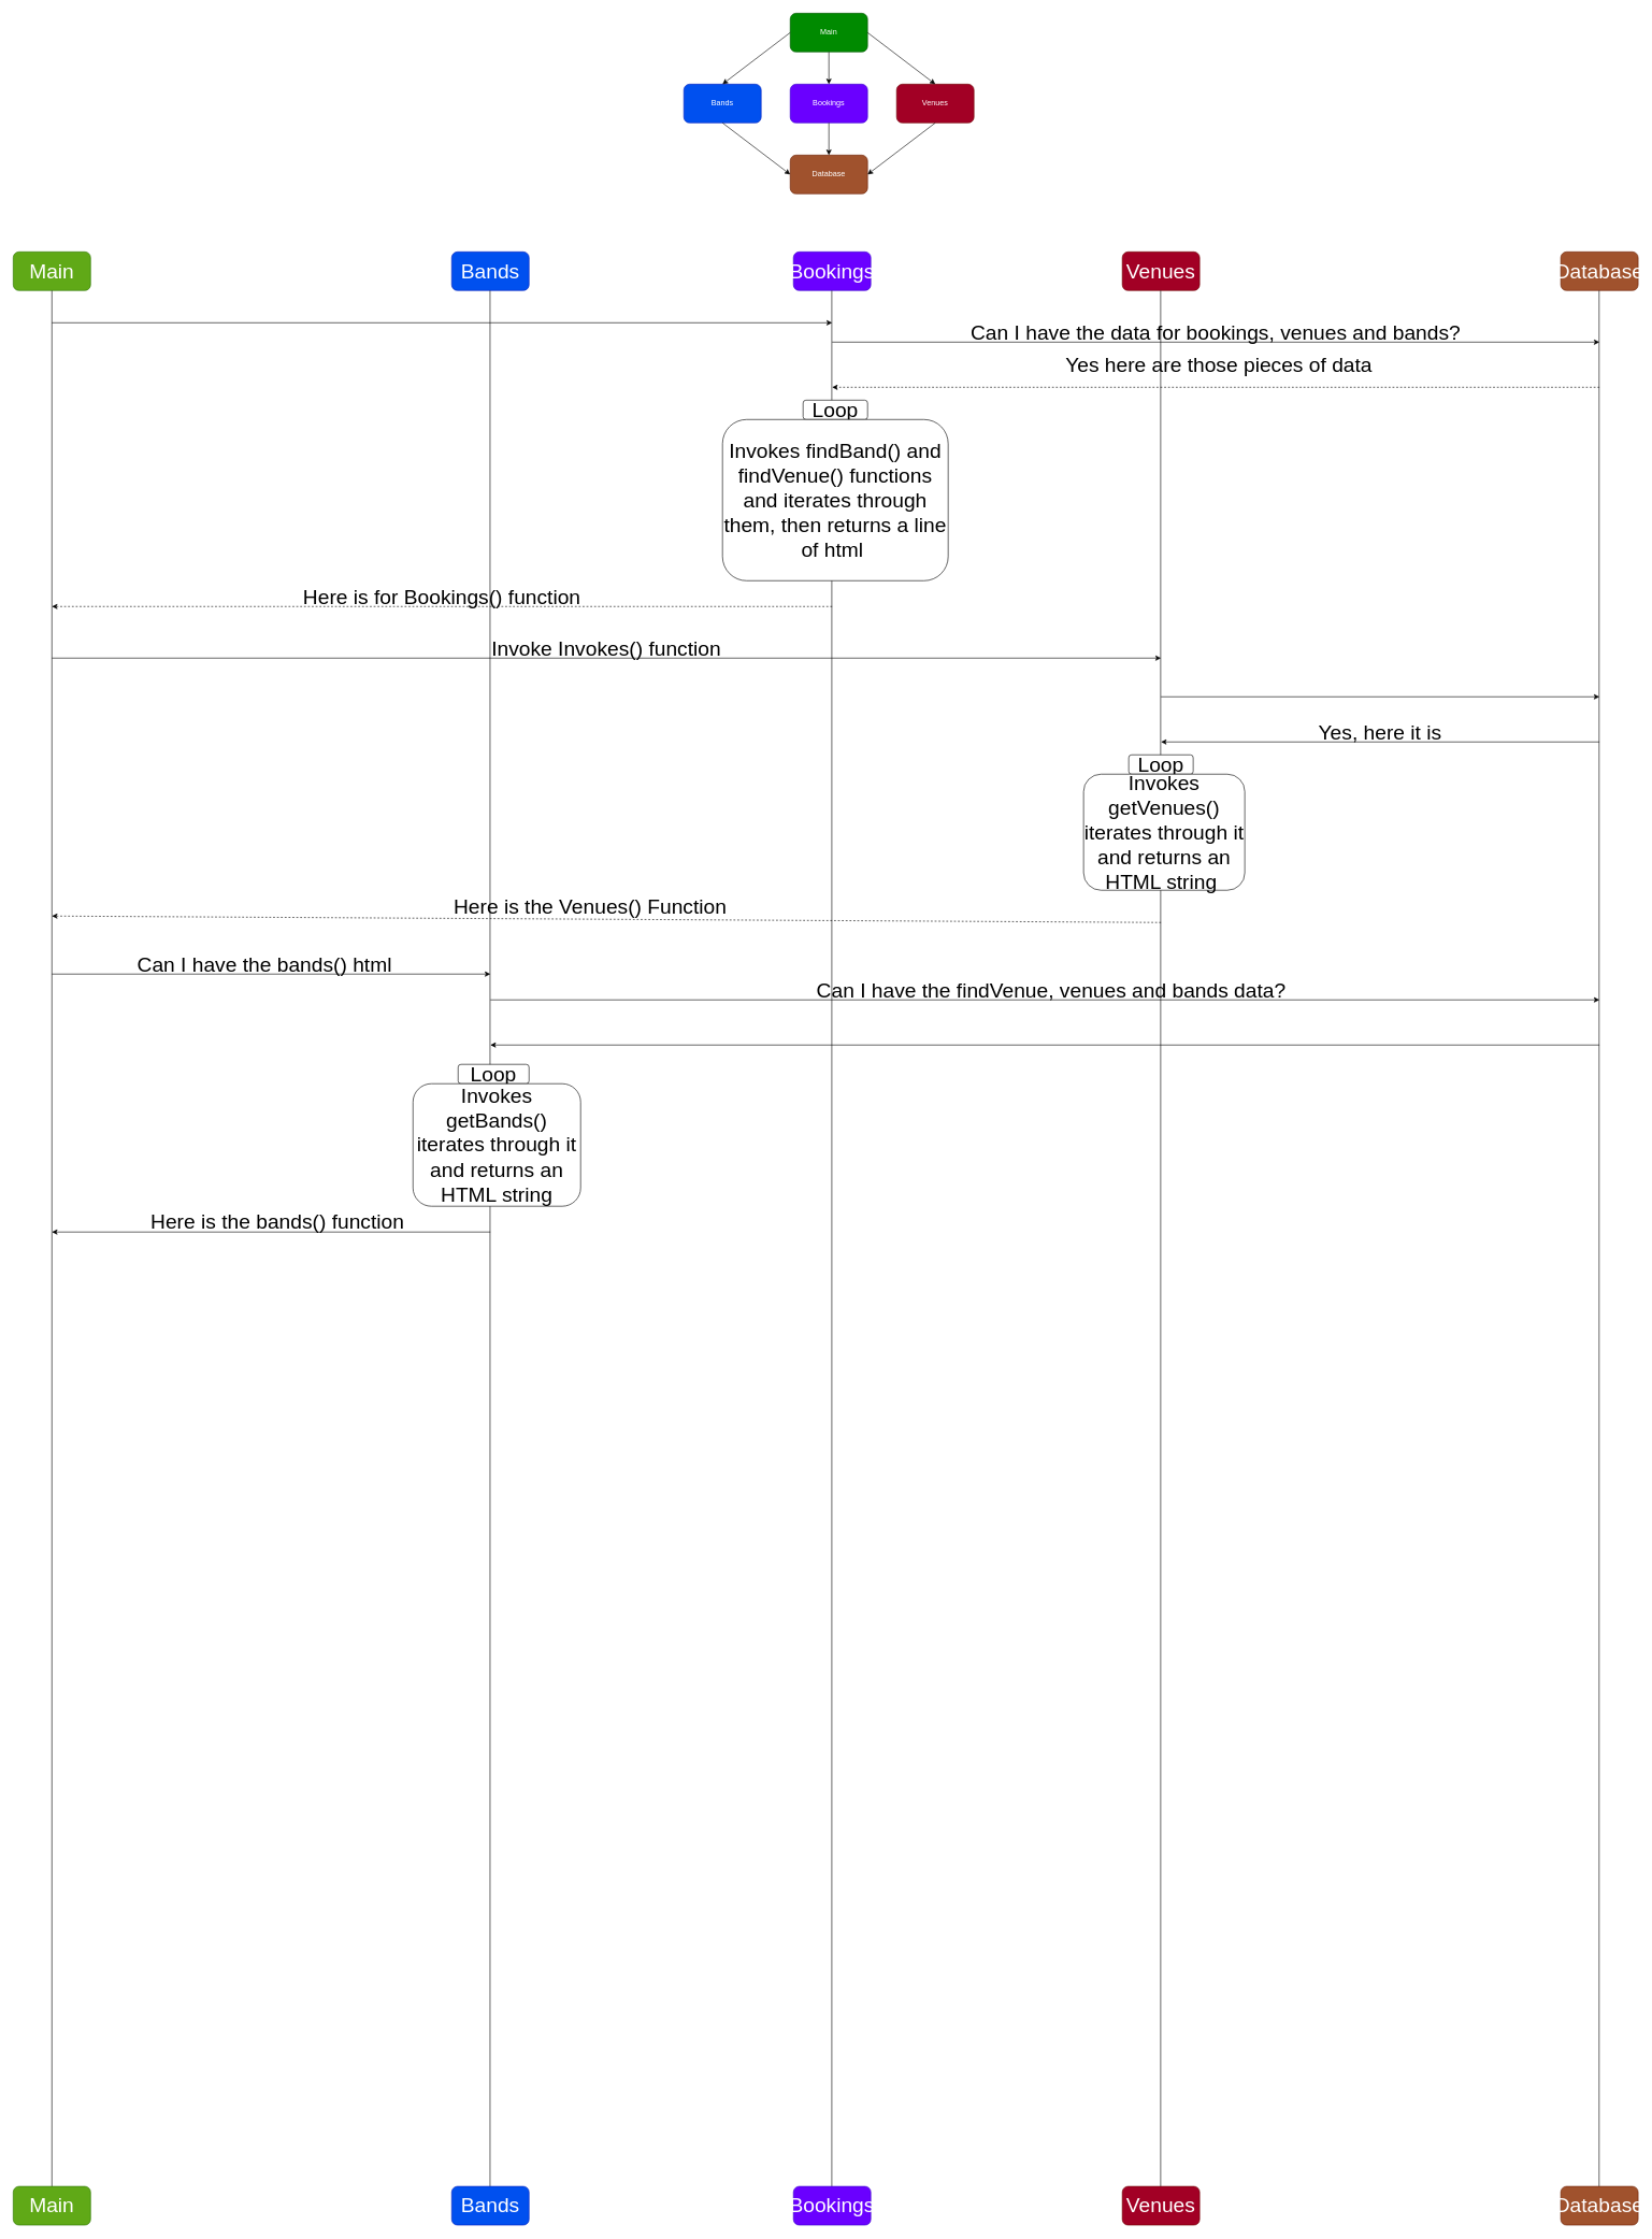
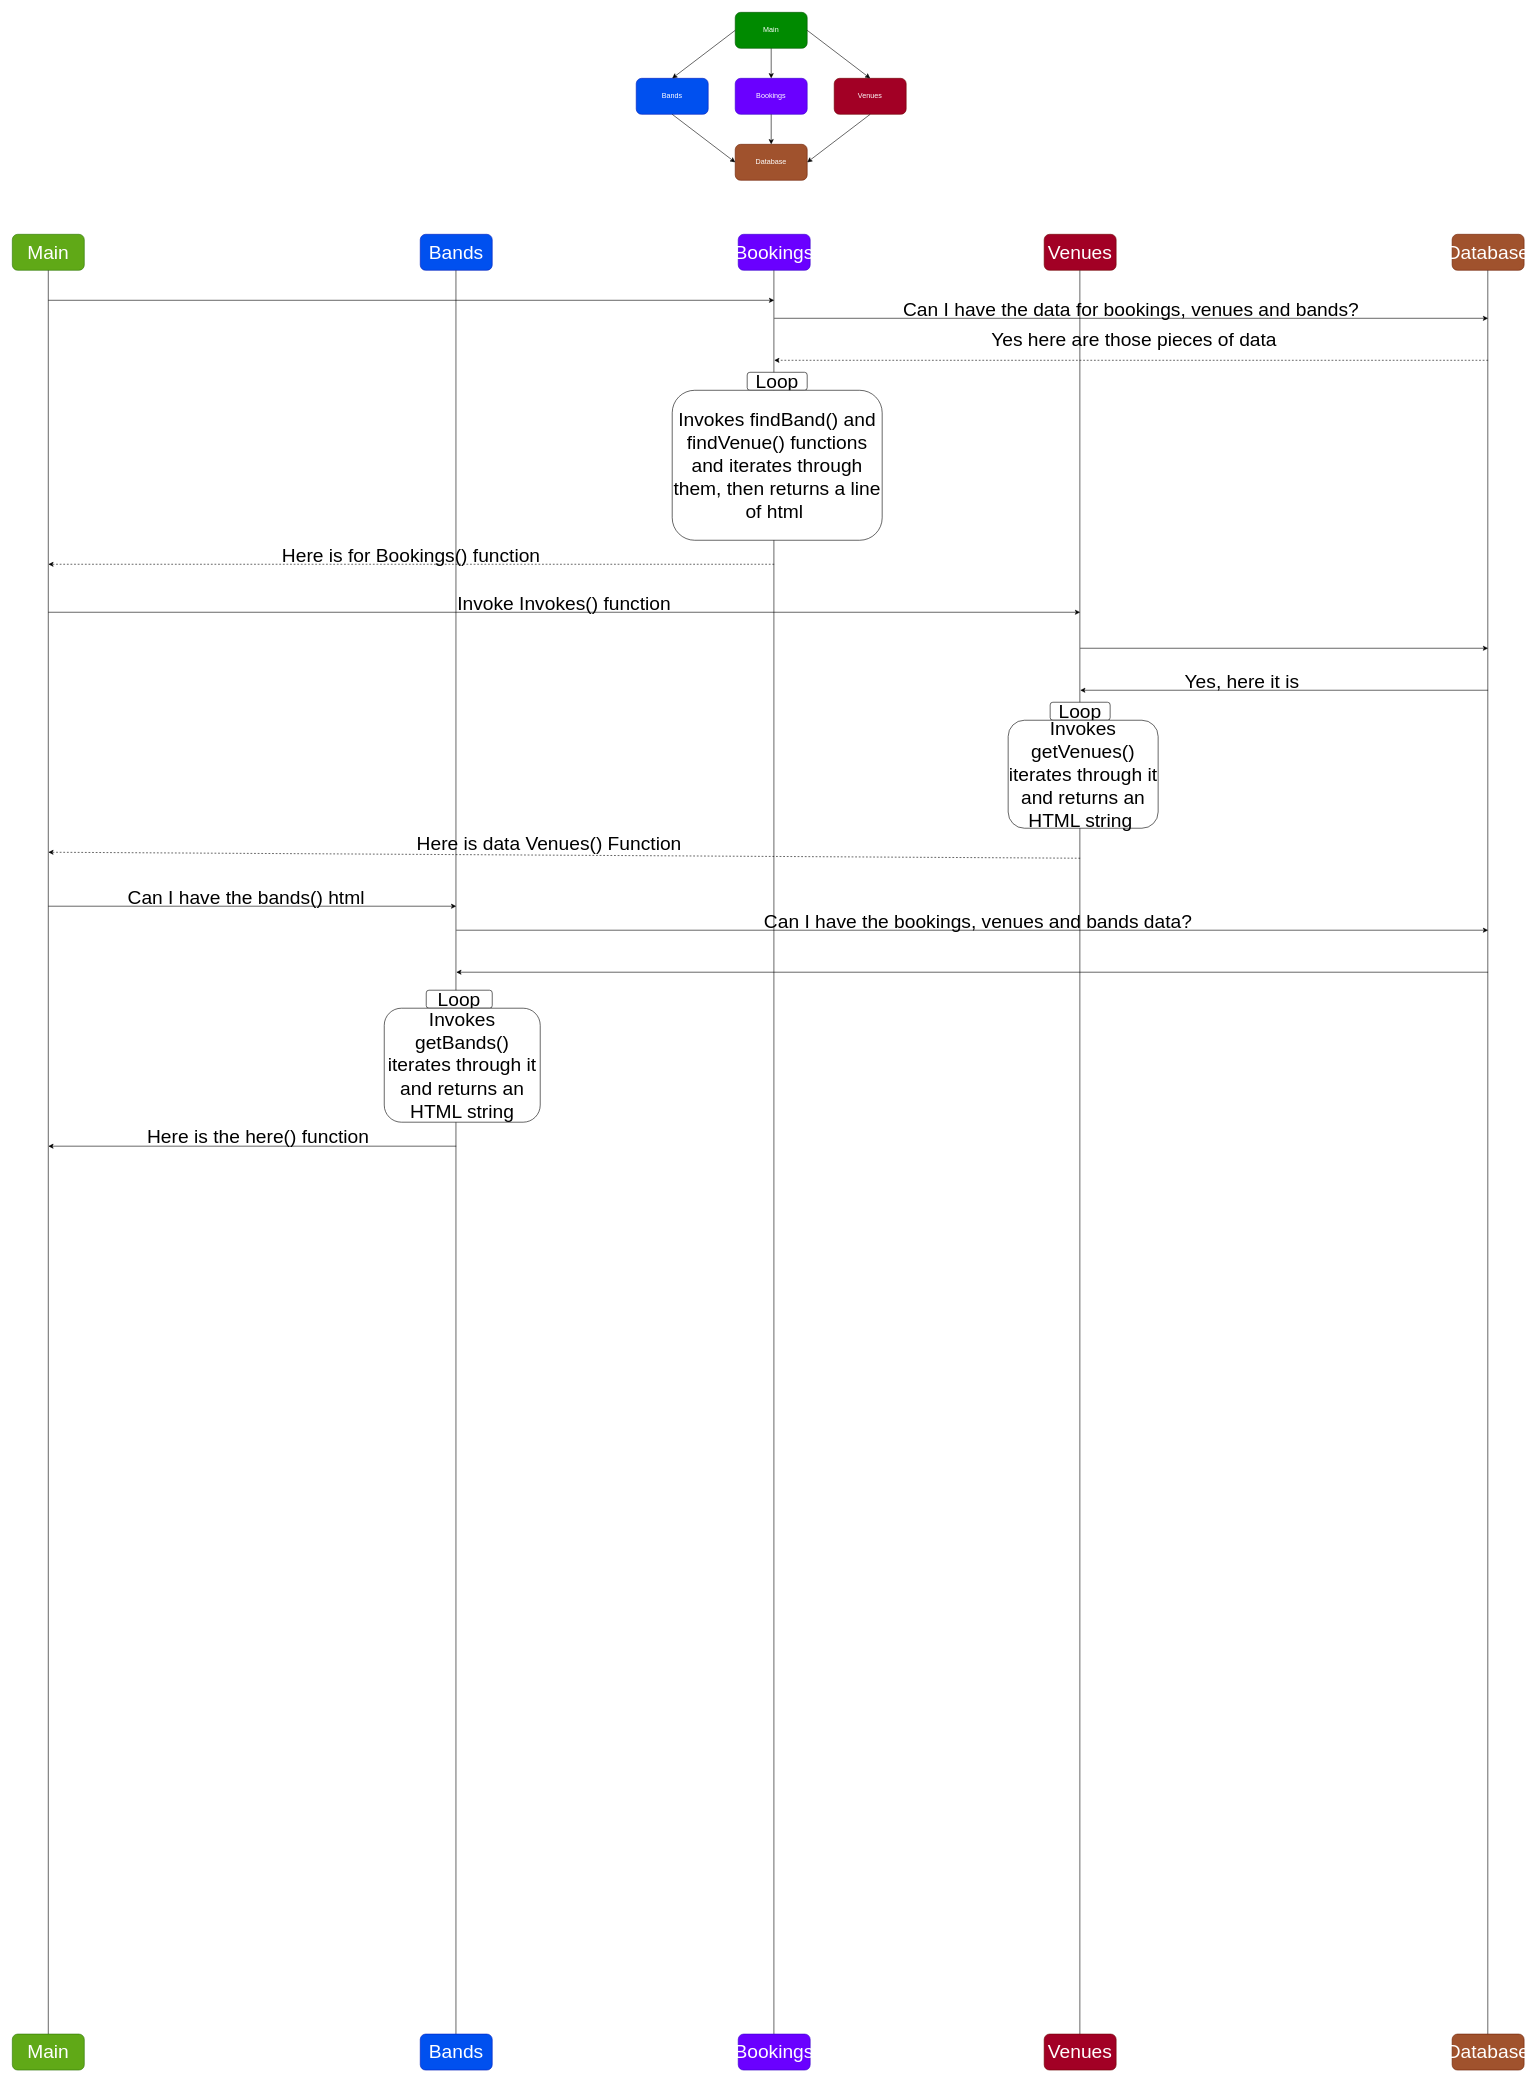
- <mxCell id="41" value="Yes, here it is" style="text;html=1;strokeColor=none;fillColor=none;align=center;verticalAlign=middle;whiteSpace=wrap;rounded=0;fontSize=32;" parent="1" vertex="1"><mxGeometry x="1840" y="1120" width="600" height="30" as="geometry" /></mxCell>
+ <mxCell id="41" value="Yes, here it is" style="text;html=1;strokeColor=none;fillColor=none;align=center;verticalAlign=middle;whiteSpace=wrap;rounded=0;fontSize=32;" parent="1" vertex="1"><mxGeometry x="1770" y="1120" width="600" height="30" as="geometry" /></mxCell>
- <mxCell id="45" value="Here is the Venues() Function" style="text;html=1;strokeColor=none;fillColor=none;align=center;verticalAlign=middle;whiteSpace=wrap;rounded=0;fontSize=32;" vertex="1" parent="1"><mxGeometry x="140" y="1390" width="1550" height="30" as="geometry" /></mxCell>
+ <mxCell id="45" value="Here is data Venues() Function" style="text;html=1;strokeColor=none;fillColor=none;align=center;verticalAlign=middle;whiteSpace=wrap;rounded=0;fontSize=32;" vertex="1" parent="1"><mxGeometry x="140" y="1390" width="1550" height="30" as="geometry" /></mxCell>
- <mxCell id="49" value="Can I have the findVenue, venues and bands data?" style="text;html=1;strokeColor=none;fillColor=none;align=center;verticalAlign=middle;whiteSpace=wrap;rounded=0;fontSize=32;" vertex="1" parent="1"><mxGeometry x="880" y="1520" width="1500" height="30" as="geometry" /></mxCell>
+ <mxCell id="49" value="Can I have the bookings, venues and bands data?" style="text;html=1;strokeColor=none;fillColor=none;align=center;verticalAlign=middle;whiteSpace=wrap;rounded=0;fontSize=32;" vertex="1" parent="1"><mxGeometry x="880" y="1520" width="1500" height="30" as="geometry" /></mxCell>
- <mxCell id="54" value="Here is the bands() function" style="text;html=1;strokeColor=none;fillColor=none;align=center;verticalAlign=middle;whiteSpace=wrap;rounded=0;fontSize=32;" vertex="1" parent="1"><mxGeometry x="160" y="1880" width="540" height="30" as="geometry" /></mxCell>
+ <mxCell id="54" value="Here is the here() function" style="text;html=1;strokeColor=none;fillColor=none;align=center;verticalAlign=middle;whiteSpace=wrap;rounded=0;fontSize=32;" vertex="1" parent="1"><mxGeometry x="160" y="1880" width="540" height="30" as="geometry" /></mxCell>
